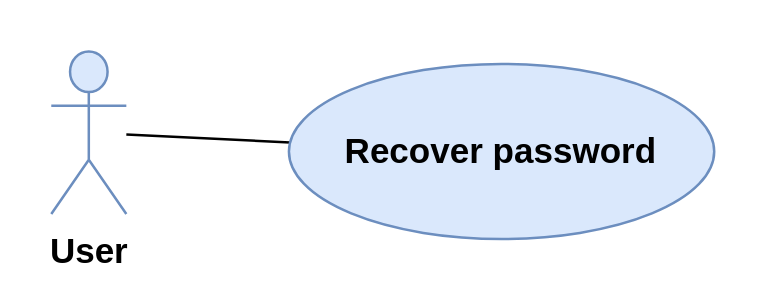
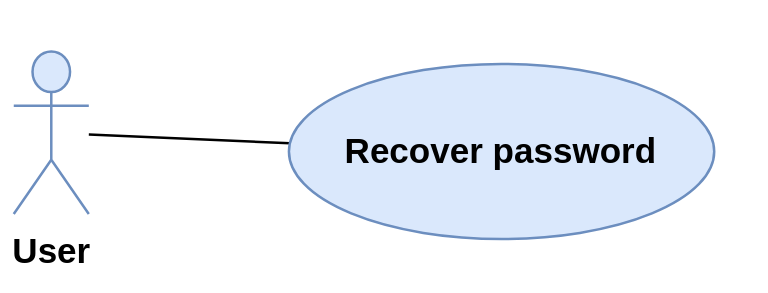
- <mxCell id="3" value="User" style="shape=umlActor;verticalLabelPosition=bottom;verticalAlign=top;html=1;outlineConnect=0;fillColor=#dae8fc;strokeColor=#6c8ebf;fontStyle=1;fontSize=14;" parent="1" vertex="1"><mxGeometry x="20" y="20" width="30" height="65" as="geometry" /></mxCell>
+ <mxCell id="3" value="User" style="shape=umlActor;verticalLabelPosition=bottom;verticalAlign=top;html=1;outlineConnect=0;fillColor=#dae8fc;strokeColor=#6c8ebf;fontStyle=1;fontSize=14;" parent="1" vertex="1"><mxGeometry x="5" y="20" width="30" height="65" as="geometry" /></mxCell>
